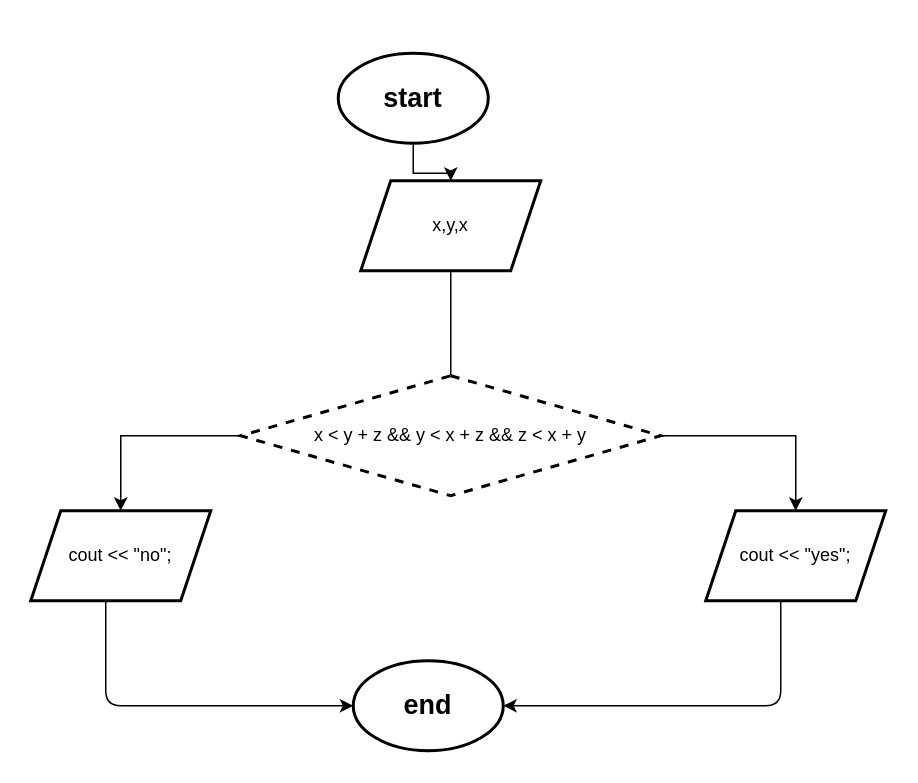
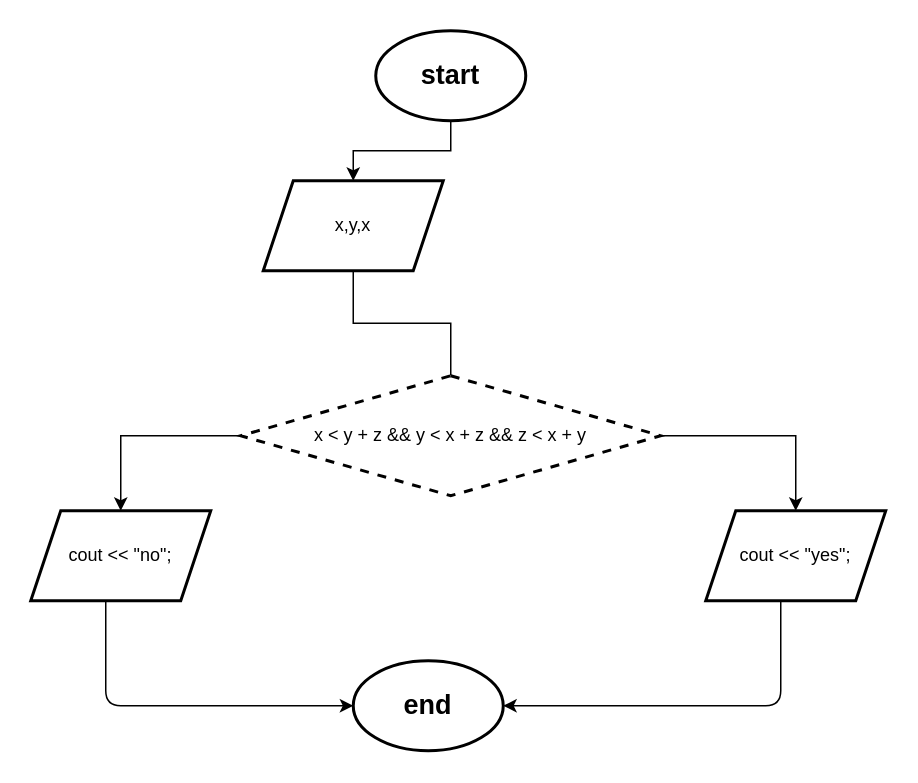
- <mxCell id="5" value="&lt;h2&gt;start&lt;/h2&gt;" style="strokeWidth=2;html=1;shape=mxgraph.flowchart.start_1;whiteSpace=wrap;" vertex="1" parent="1"><mxGeometry x="225" y="35" width="100" height="60" as="geometry" /></mxCell>
+ <mxCell id="5" value="&lt;h2&gt;start&lt;/h2&gt;" style="strokeWidth=2;html=1;shape=mxgraph.flowchart.start_1;whiteSpace=wrap;" vertex="1" parent="1"><mxGeometry x="250" y="20" width="100" height="60" as="geometry" /></mxCell>
- <mxCell id="7" value="x,y,x" style="shape=parallelogram;perimeter=parallelogramPerimeter;whiteSpace=wrap;html=1;fixedSize=1;strokeWidth=2;" vertex="1" parent="1"><mxGeometry x="240" y="120" width="120" height="60" as="geometry" /></mxCell>
+ <mxCell id="7" value="x,y,x" style="shape=parallelogram;perimeter=parallelogramPerimeter;whiteSpace=wrap;html=1;fixedSize=1;strokeWidth=2;" vertex="1" parent="1"><mxGeometry x="175" y="120" width="120" height="60" as="geometry" /></mxCell>
